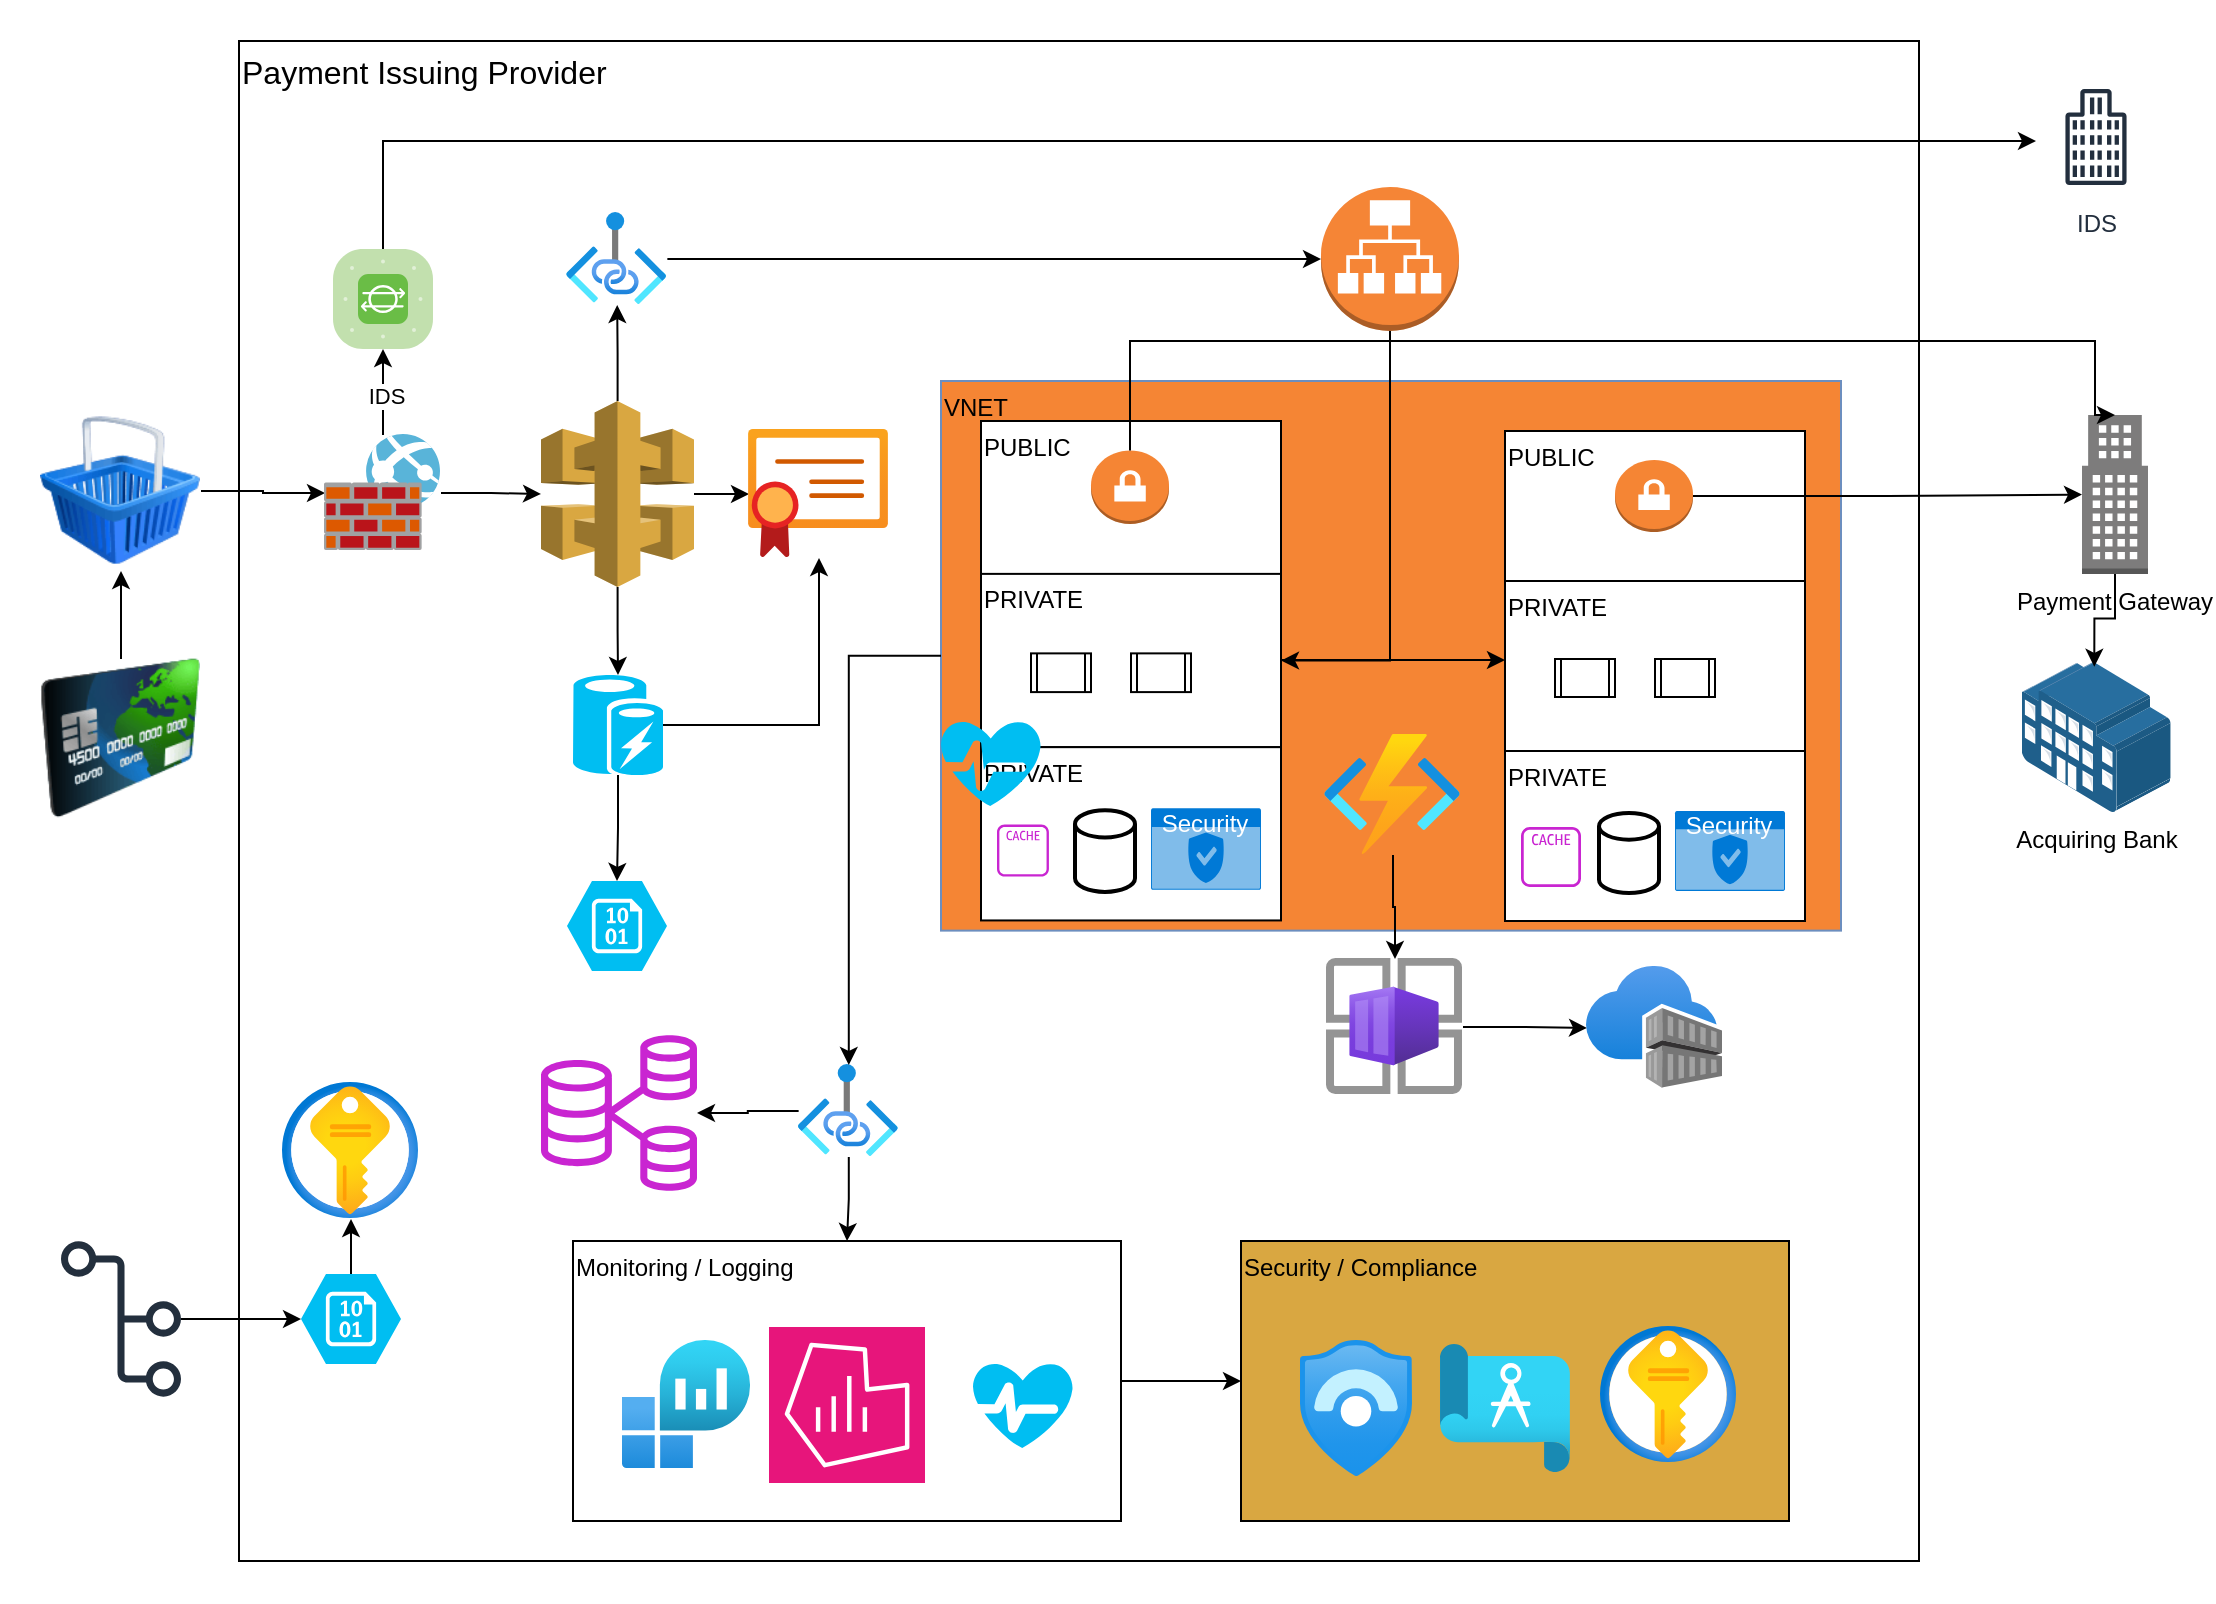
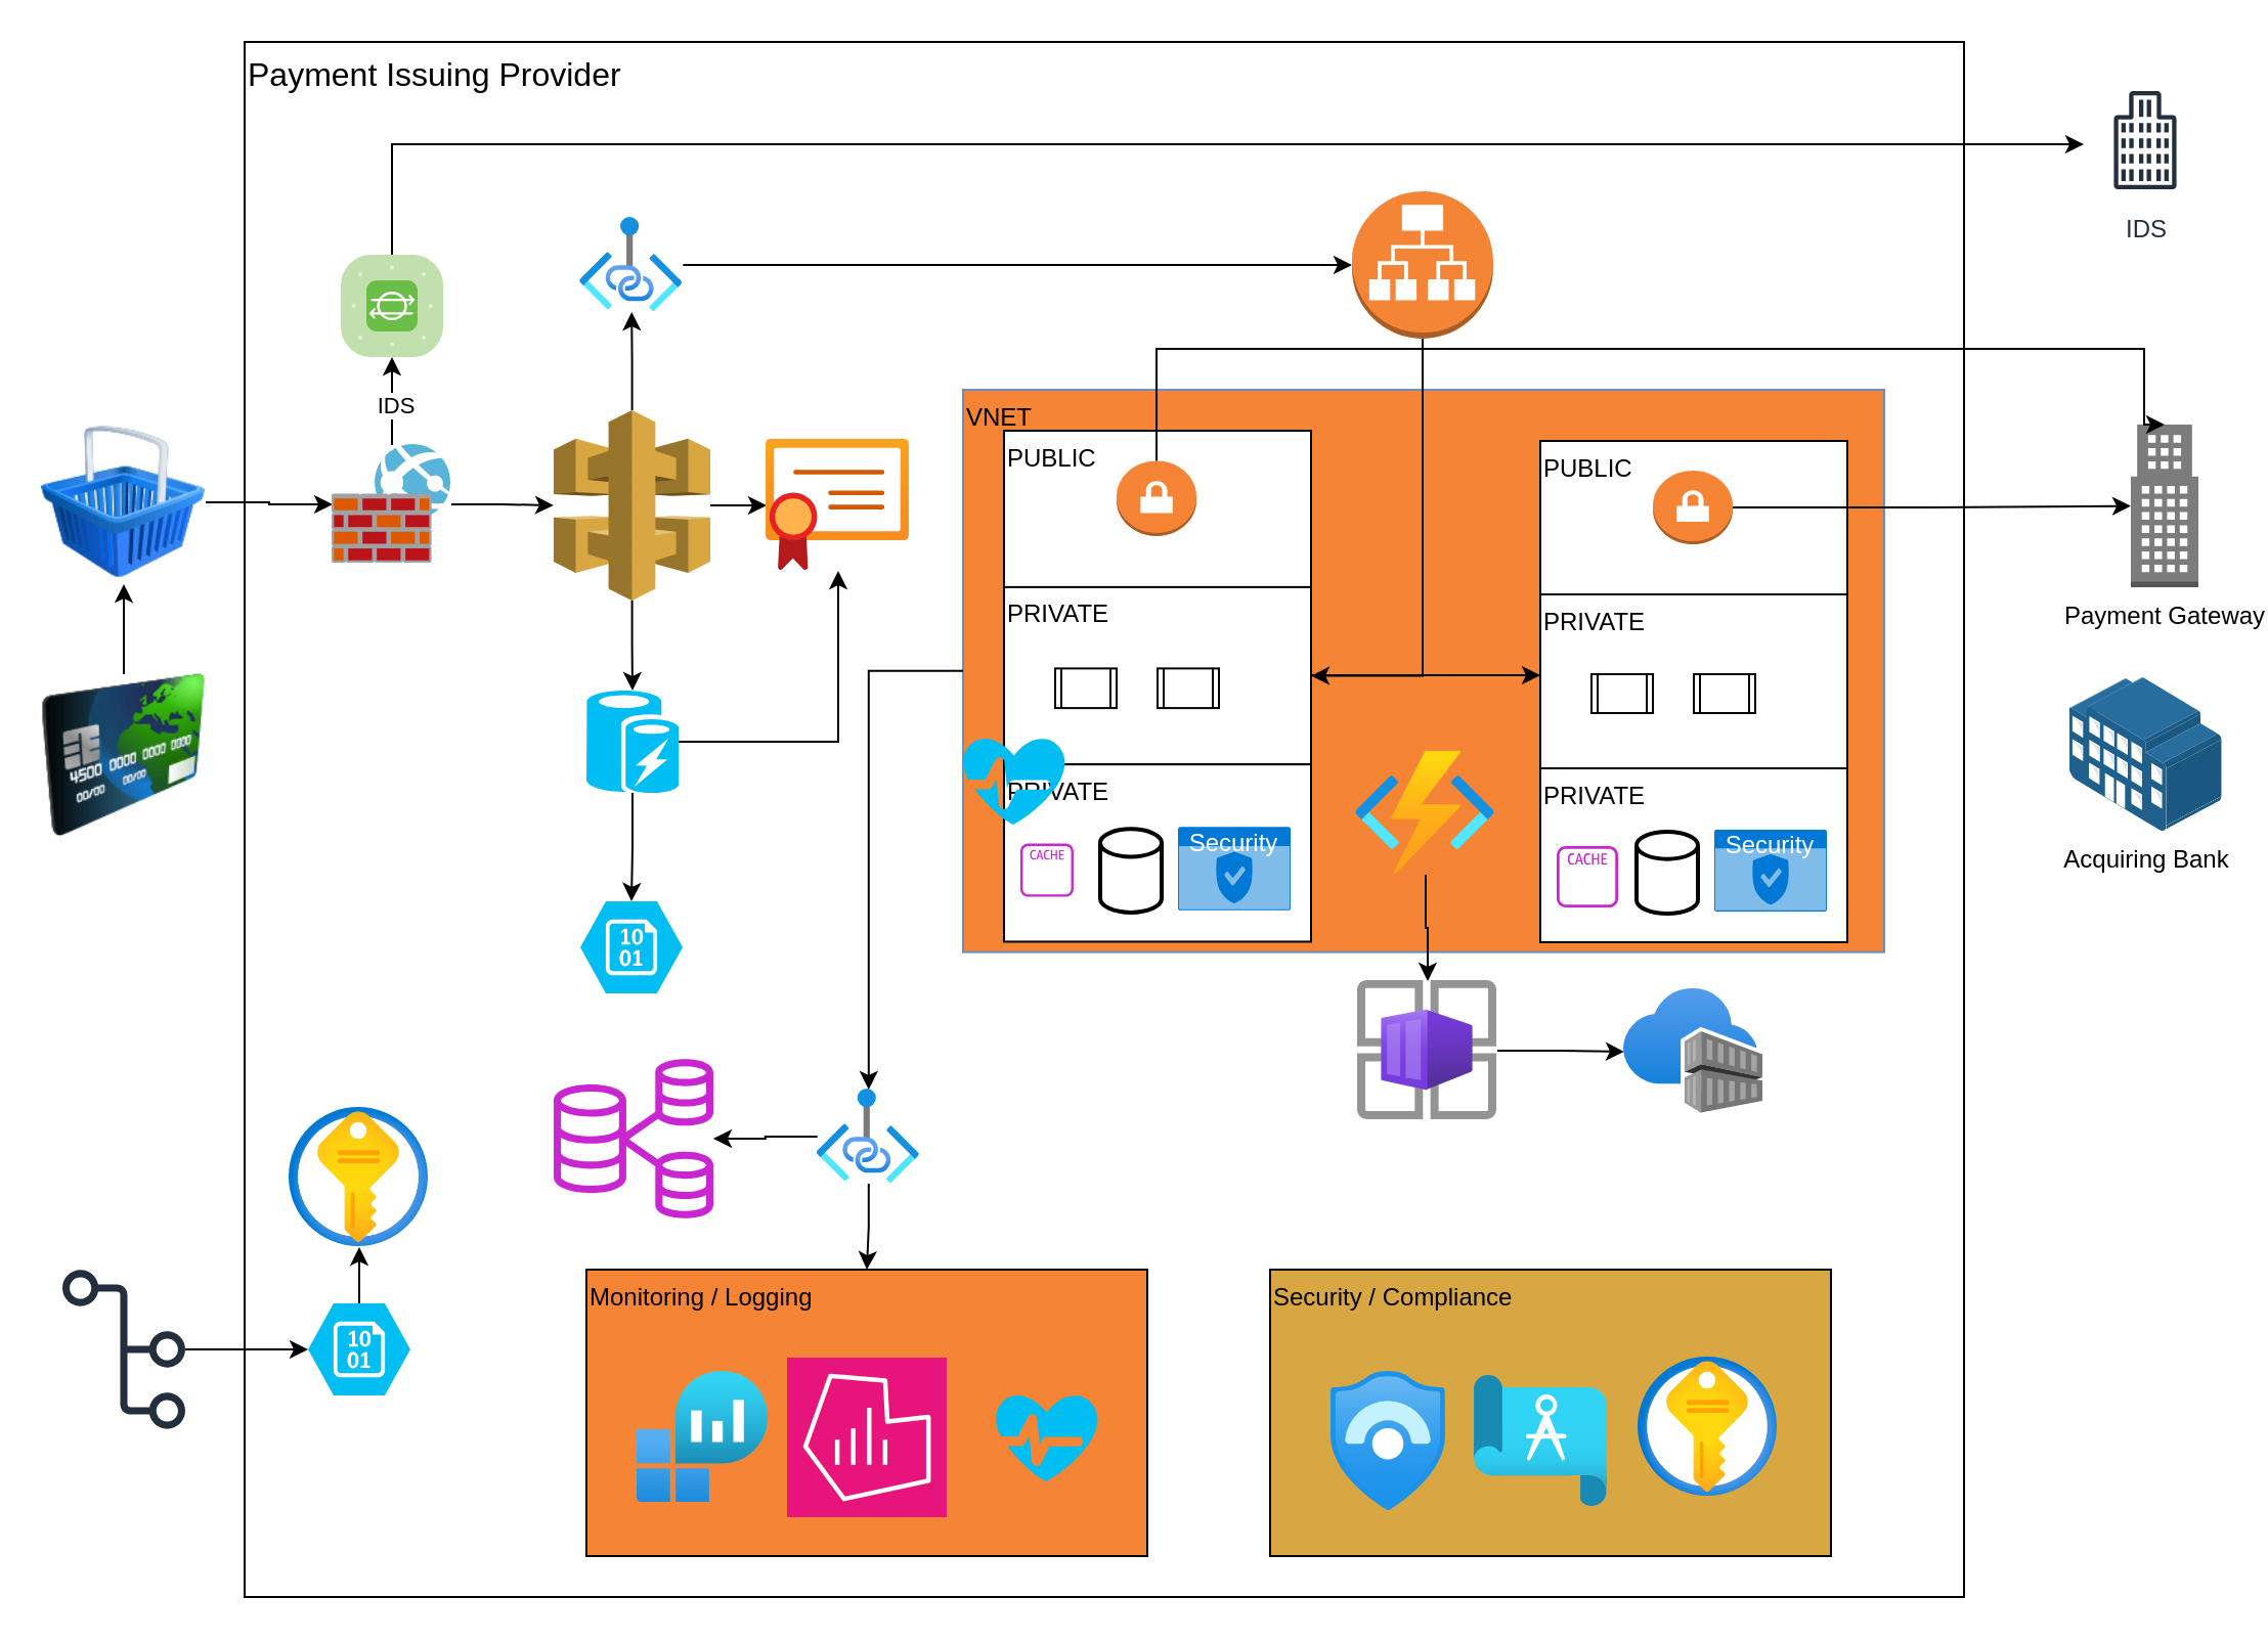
- <mxCell id="5" style="edgeStyle=orthogonalEdgeStyle;rounded=0;orthogonalLoop=1;jettySize=auto;html=1;entryX=0.482;entryY=0.025;entryDx=0;entryDy=0;entryPerimeter=0;" edge="1" parent="1" source="3" target="4"><mxGeometry relative="1" as="geometry" /></mxCell>
- <mxCell id="59" value="Monitoring / Logging" style="rounded=0;whiteSpace=wrap;html=1;verticalAlign=top;align=left;" vertex="1" parent="1"><mxGeometry x="286" y="620" width="274" height="140" as="geometry" /></mxCell>
+ <mxCell id="59" value="Monitoring / Logging" style="rounded=0;whiteSpace=wrap;html=1;verticalAlign=top;align=left;fillColor=#f58534;" vertex="1" parent="1"><mxGeometry x="286" y="620" width="274" height="140" as="geometry" /></mxCell>
- <mxCell id="58" style="edgeStyle=orthogonalEdgeStyle;rounded=0;orthogonalLoop=1;jettySize=auto;html=1;exitX=1;exitY=0.5;exitDx=0;exitDy=0;" edge="1" parent="1" source="59" target="60"><mxGeometry relative="1" as="geometry" /></mxCell>
